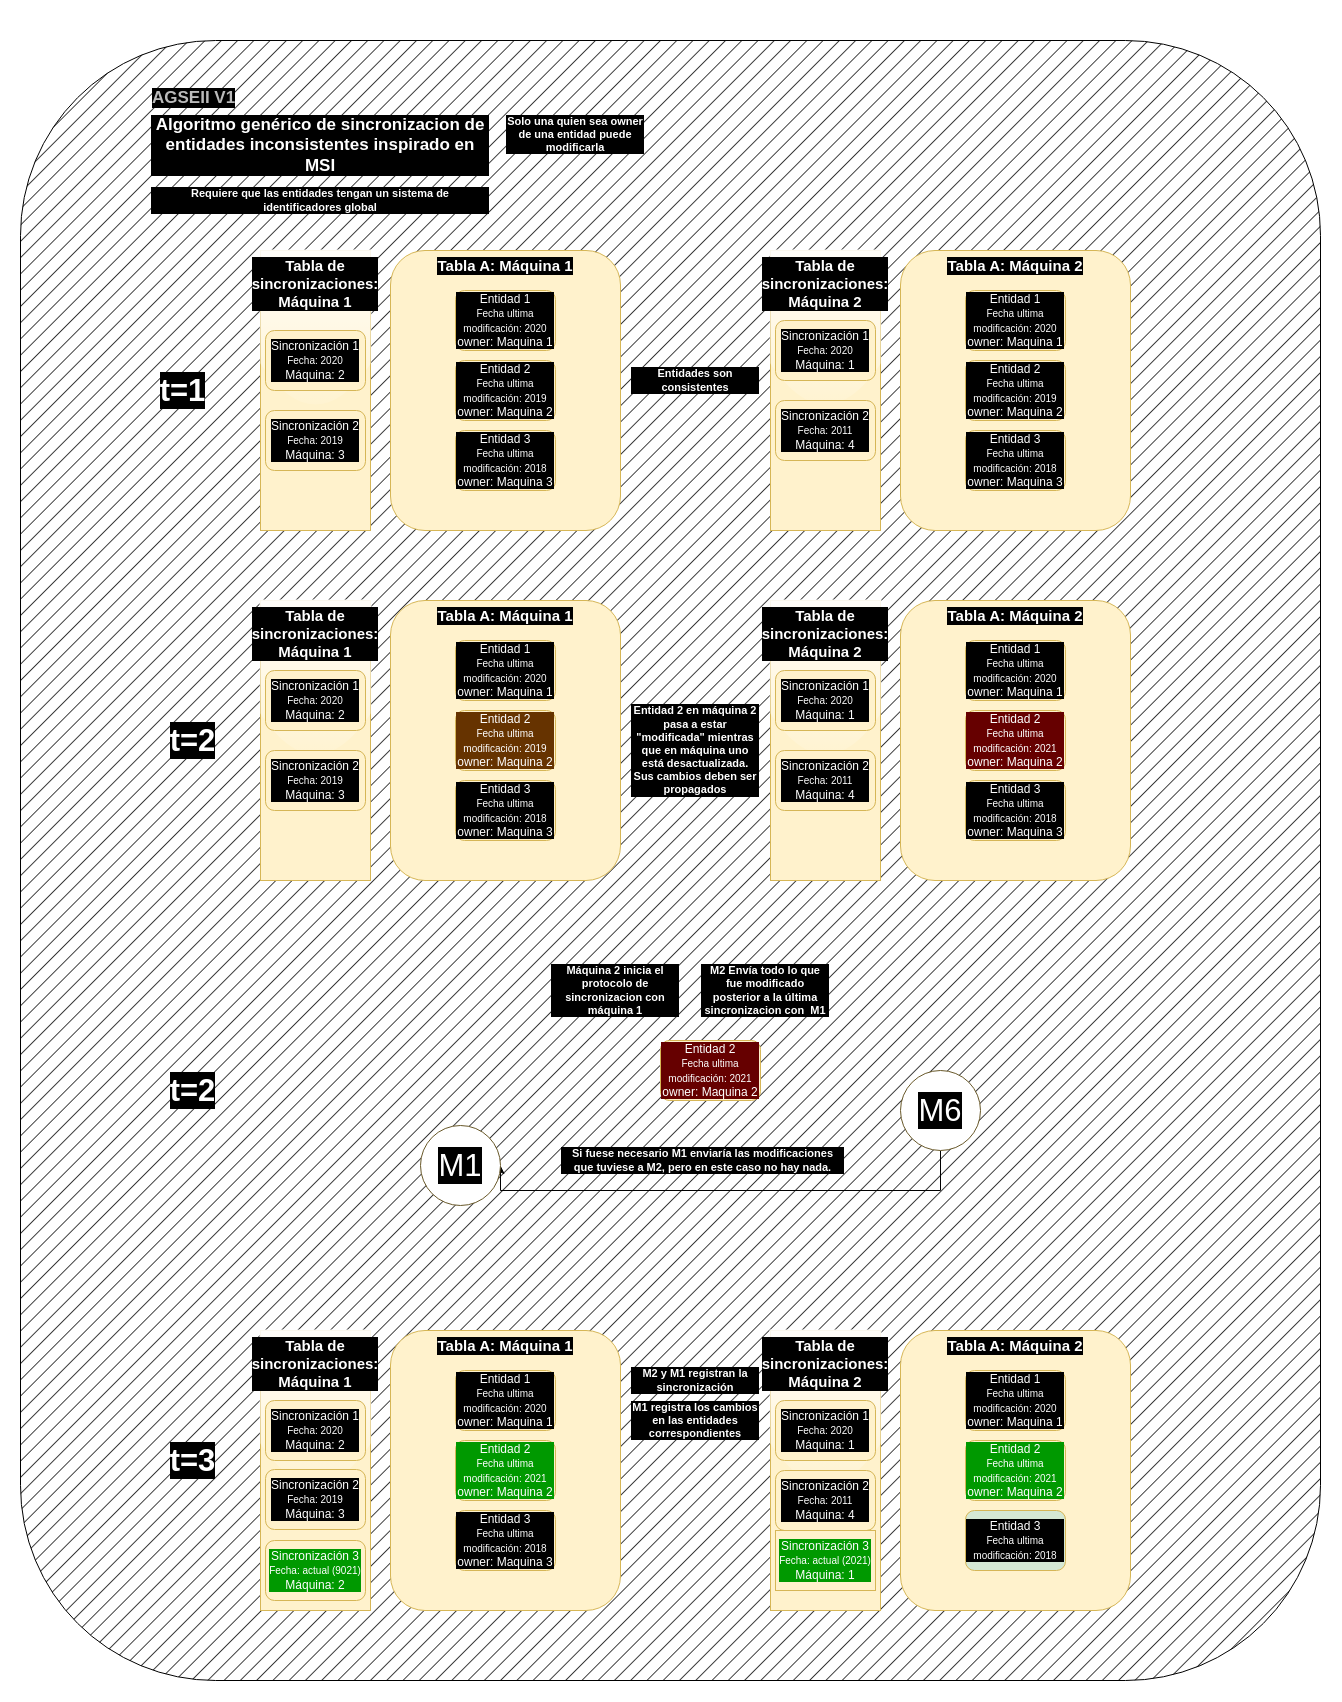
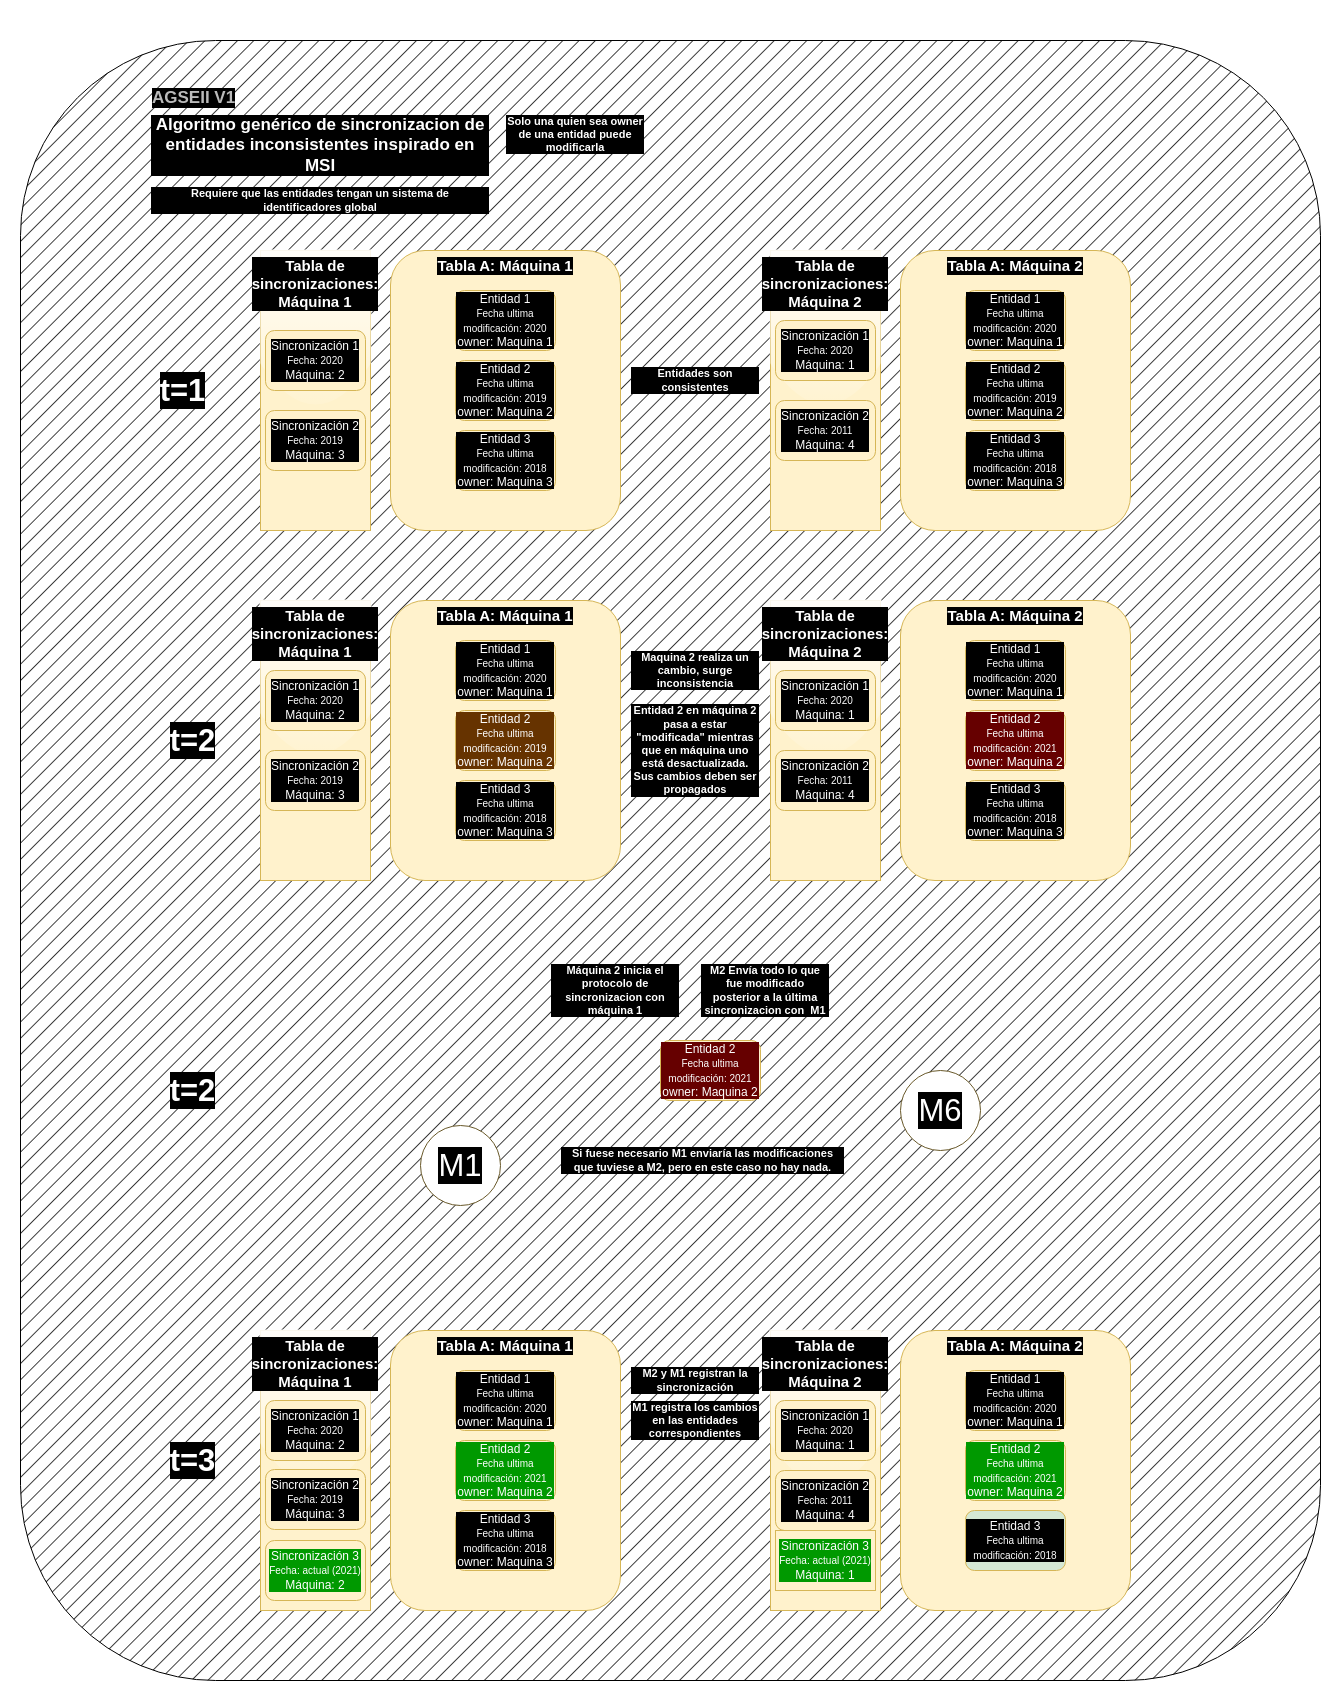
+ <mxCell id="20" value="&lt;font style=&quot;font-size: 11px;&quot;&gt;&lt;b style=&quot;font-size: 11px;&quot;&gt;Maquina 2 realiza un cambio, surge inconsistencia&lt;/b&gt;&lt;/font&gt;" style="text;html=1;strokeColor=none;fillColor=none;align=center;verticalAlign=middle;whiteSpace=wrap;rounded=0;labelBackgroundColor=#000000;fontColor=#FFFFFF;fontSize=11;" parent="1" vertex="1"><mxGeometry x="630" y="630" width="130" height="80" as="geometry" /></mxCell>
- <mxCell id="56" style="edgeStyle=orthogonalEdgeStyle;rounded=0;orthogonalLoop=1;jettySize=auto;html=1;entryX=1;entryY=0.5;entryDx=0;entryDy=0;fontSize=31;fontColor=#FFFFFF;labelBackgroundColor=#000000;" parent="1" source="57" target="58" edge="1"><mxGeometry relative="1" as="geometry"><Array as="points"><mxPoint x="940" y="1190" /><mxPoint x="500" y="1190" /></Array></mxGeometry></mxCell>
- <mxCell id="66" value="&lt;font&gt;Sincronización 3&lt;br&gt;&lt;font style=&quot;font-size: 10px;&quot;&gt;Fecha: actual (9021)&lt;br&gt;&lt;/font&gt;Máquina: 2&lt;br&gt;&lt;/font&gt;" style="rounded=1;whiteSpace=wrap;html=1;fillColor=#fff2cc;strokeColor=#d6b656;labelBackgroundColor=#009900;fontColor=#FFFFFF;" parent="1" vertex="1"><mxGeometry x="265" y="1540" width="100" height="60" as="geometry" /></mxCell>
+ <mxCell id="66" value="&lt;font&gt;Sincronización 3&lt;br&gt;&lt;font style=&quot;font-size: 10px;&quot;&gt;Fecha: actual (2021)&lt;br&gt;&lt;/font&gt;Máquina: 2&lt;br&gt;&lt;/font&gt;" style="rounded=1;whiteSpace=wrap;html=1;fillColor=#fff2cc;strokeColor=#d6b656;labelBackgroundColor=#009900;fontColor=#FFFFFF;" parent="1" vertex="1"><mxGeometry x="265" y="1540" width="100" height="60" as="geometry" /></mxCell>
